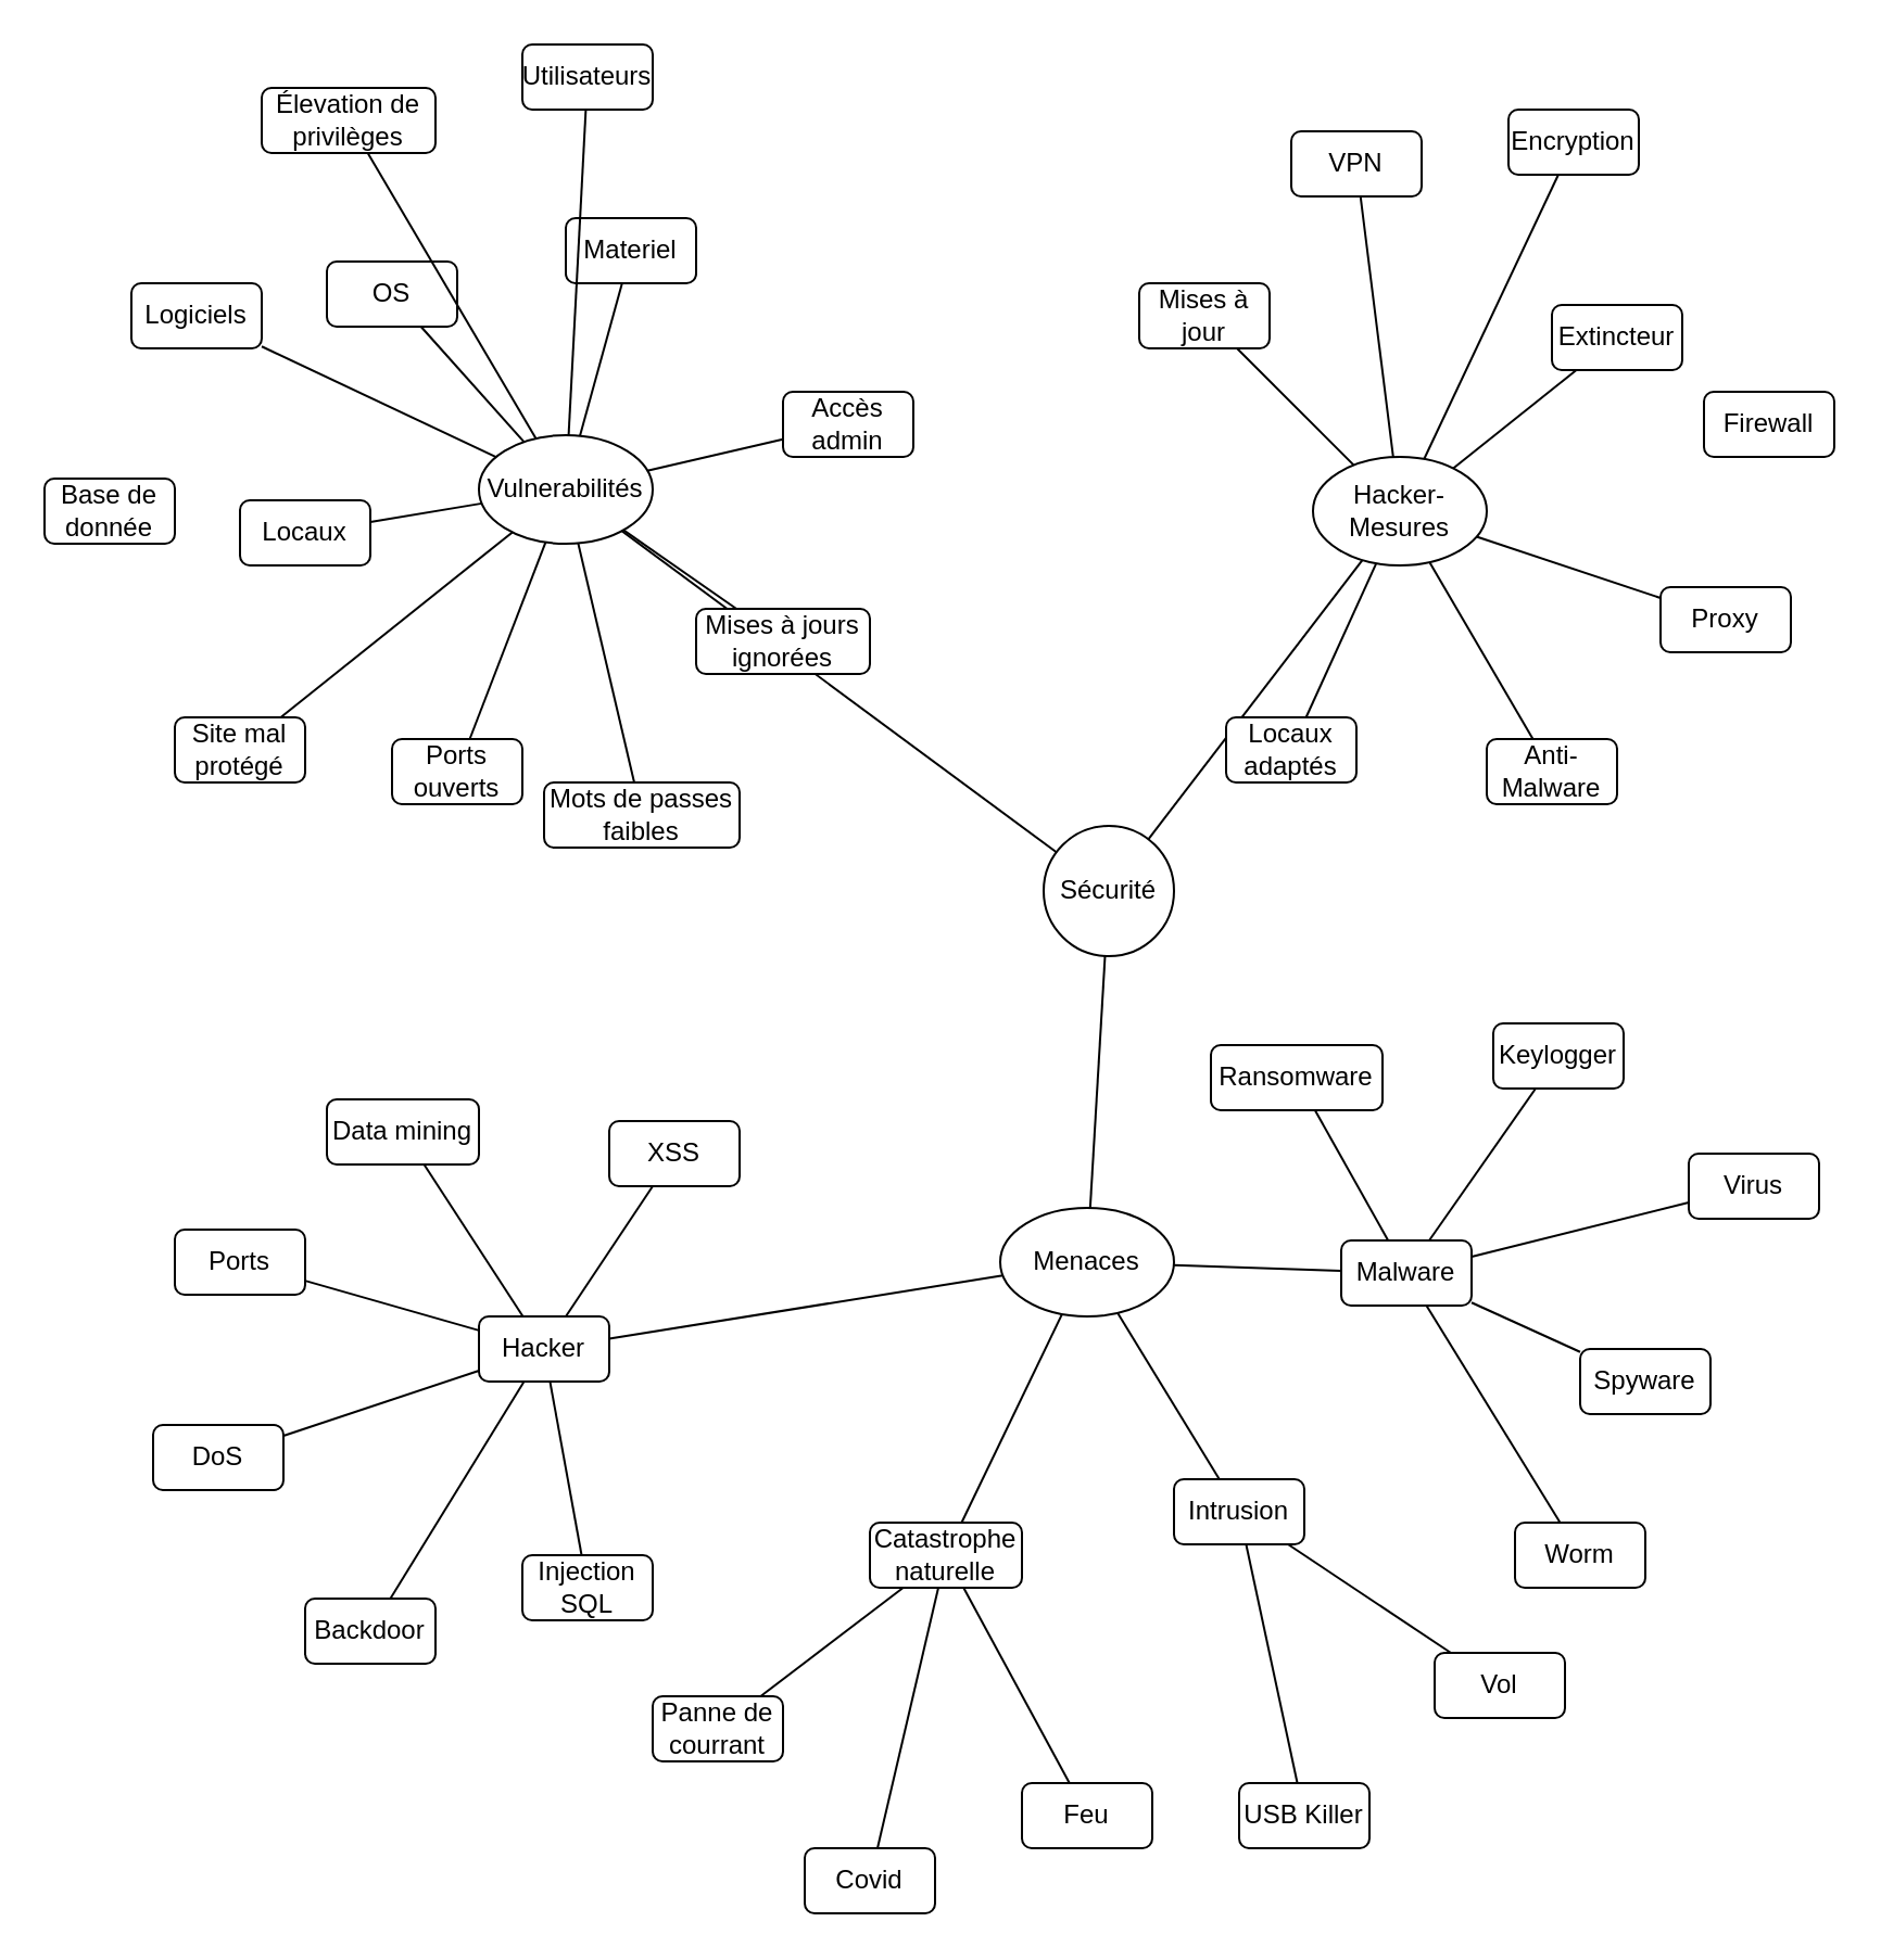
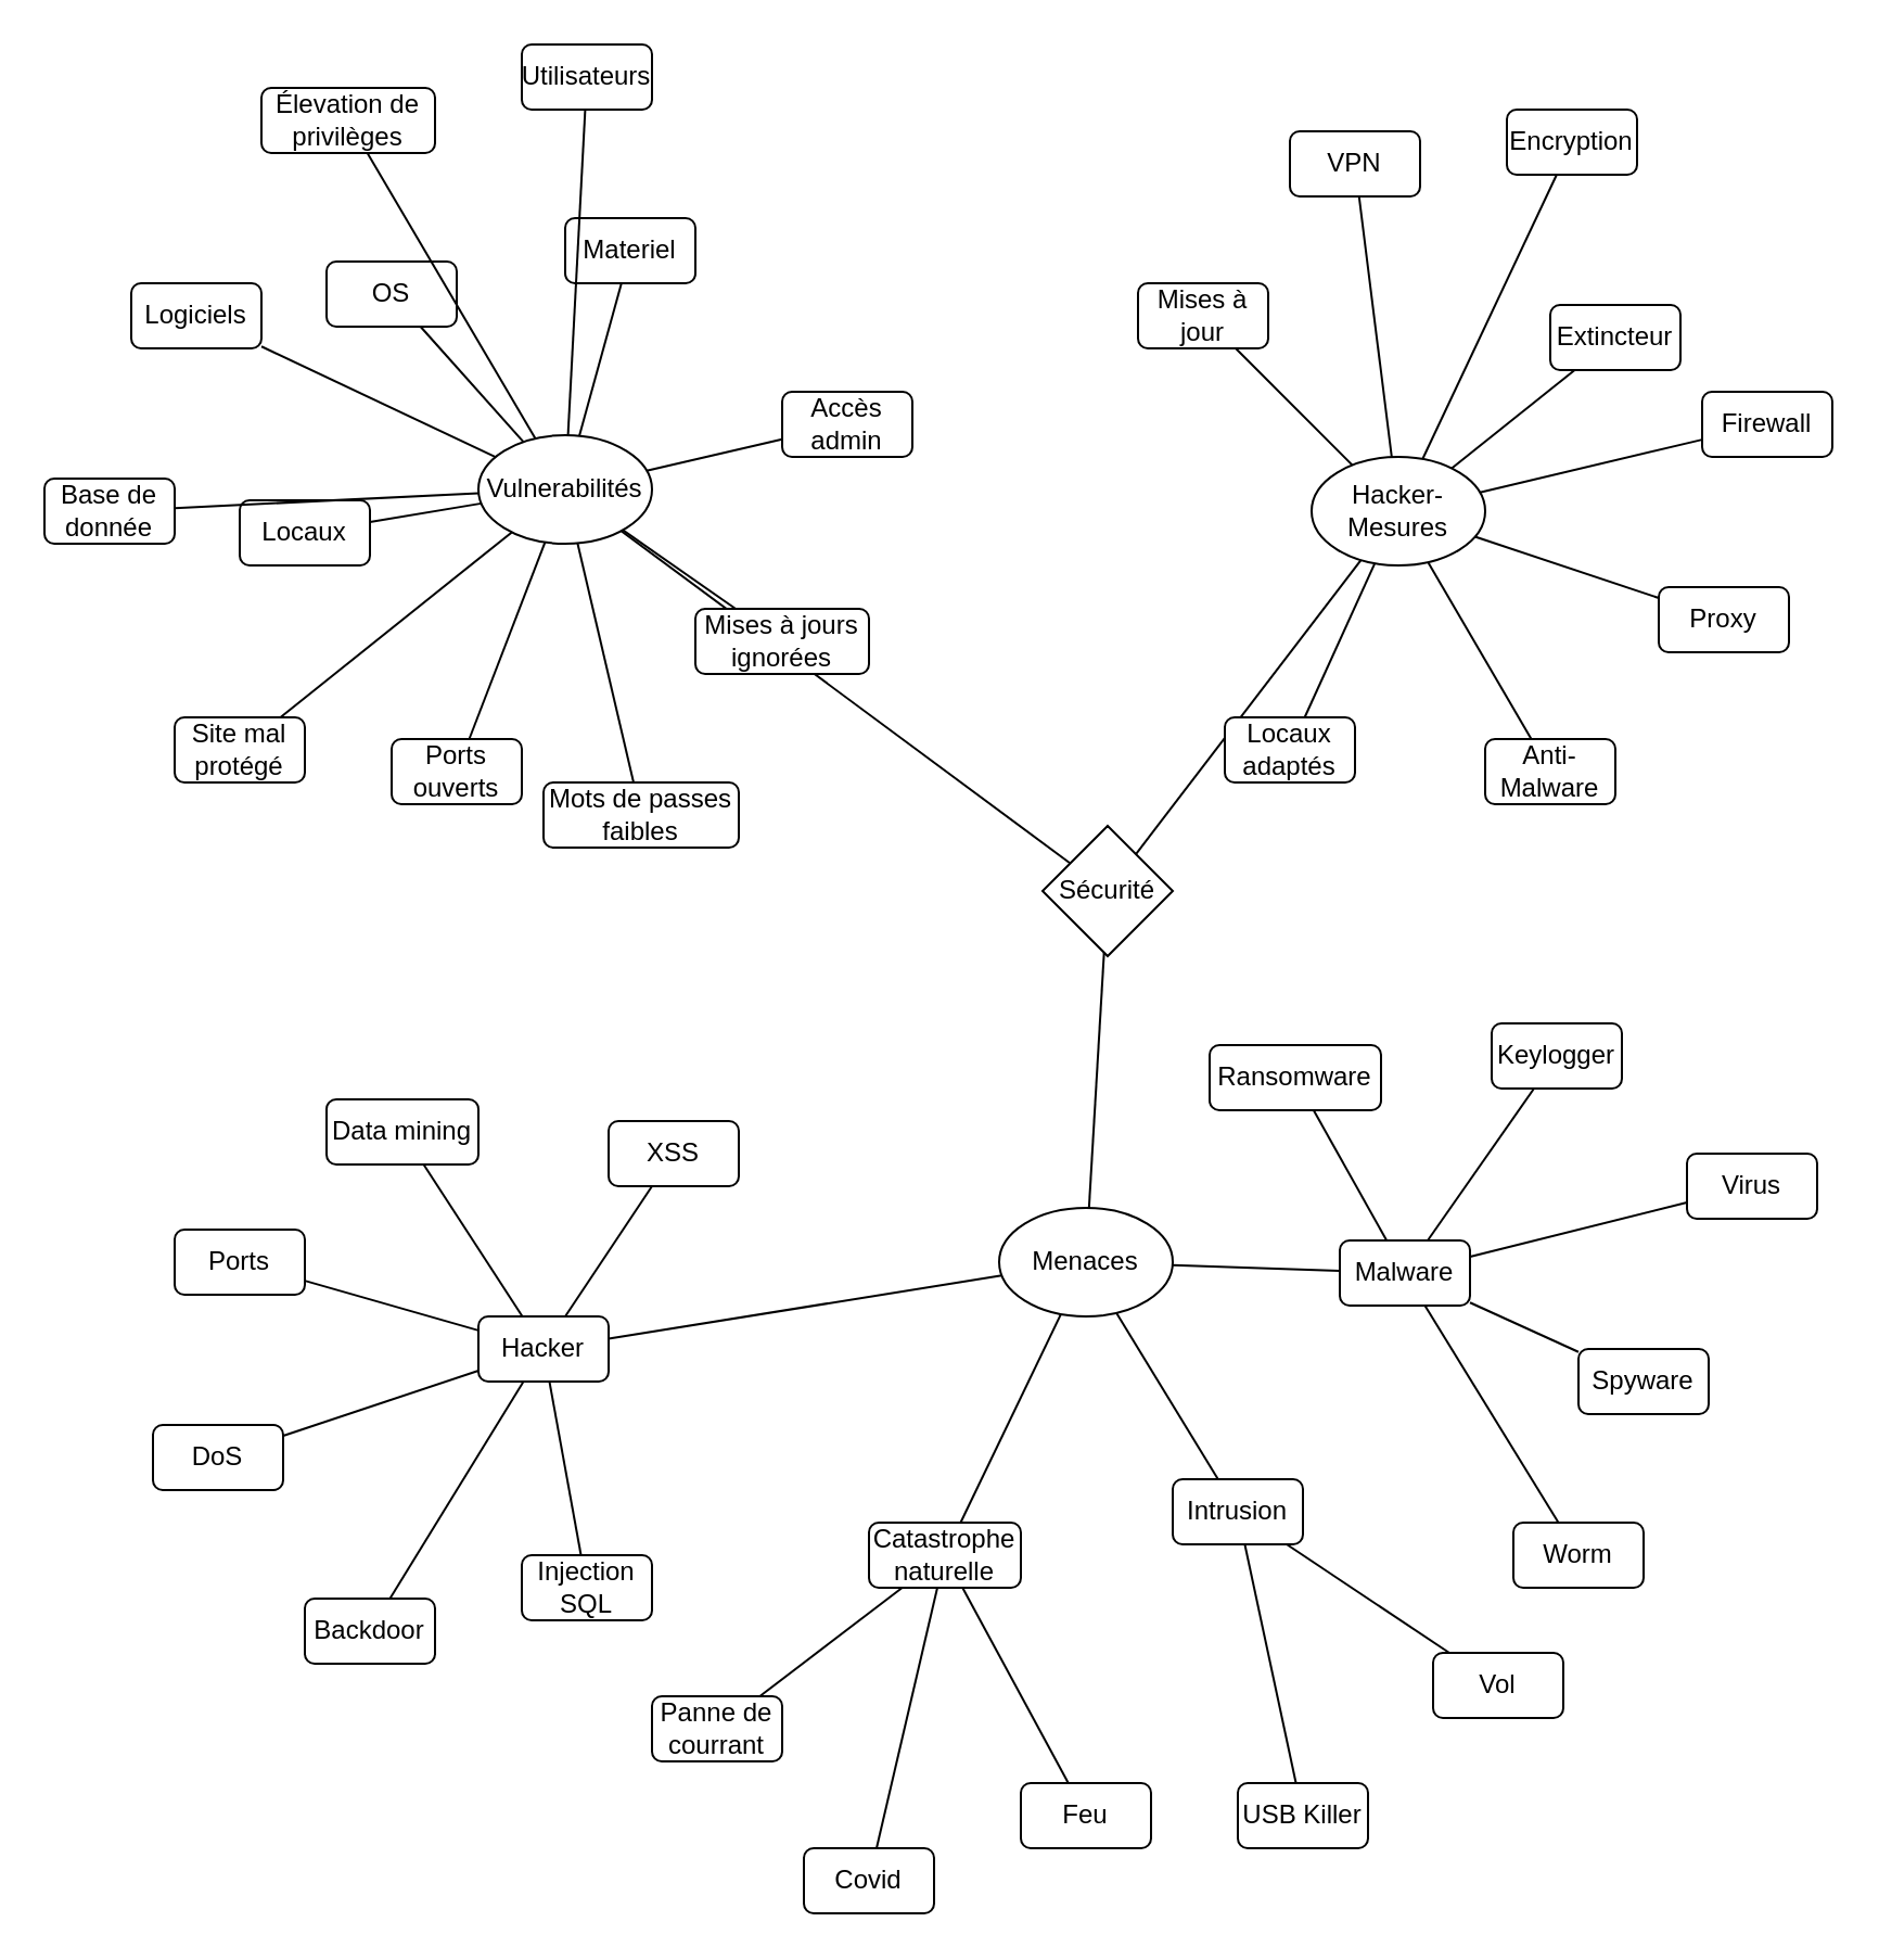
+ <mxCell id="57" value="" style="endArrow=none;html=1;noEdgeStyle=1;" edge="1" parent="1" source="4" target="49"><mxGeometry width="50" height="50" relative="1" as="geometry"><mxPoint x="487.797" y="260.903" as="sourcePoint" /><mxPoint x="519.547" y="205.544" as="targetPoint" /></mxGeometry></mxCell>
+ <mxCell id="85" value="" style="endArrow=none;html=1;noEdgeStyle=1;" edge="1" parent="1" source="3" target="76"><mxGeometry width="50" height="50" relative="1" as="geometry"><mxPoint x="380" y="362" as="sourcePoint" /><mxPoint x="227" y="362" as="targetPoint" /></mxGeometry></mxCell>
- <mxCell id="5" value="Sécurité" style="ellipse;whiteSpace=wrap;html=1;aspect=fixed;" vertex="1" parent="1"><mxGeometry x="480" y="380" width="60" height="60" as="geometry" /></mxCell>
+ <mxCell id="5" value="Sécurité" style="rhombus;whiteSpace=wrap;html=1;aspect=fixed;" vertex="1" parent="1"><mxGeometry x="480" y="380" width="60" height="60" as="geometry" /></mxCell>
